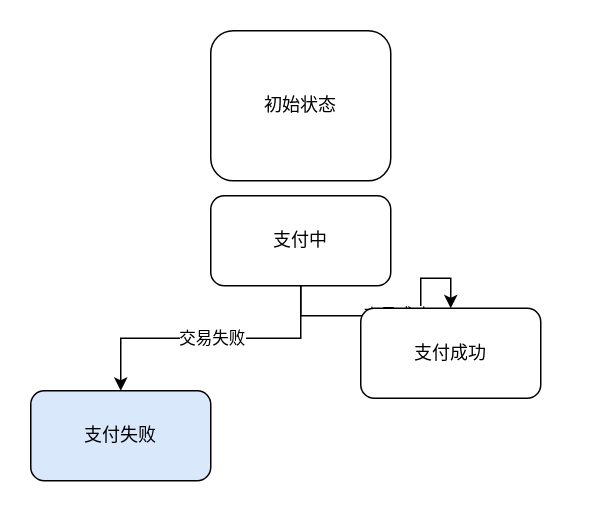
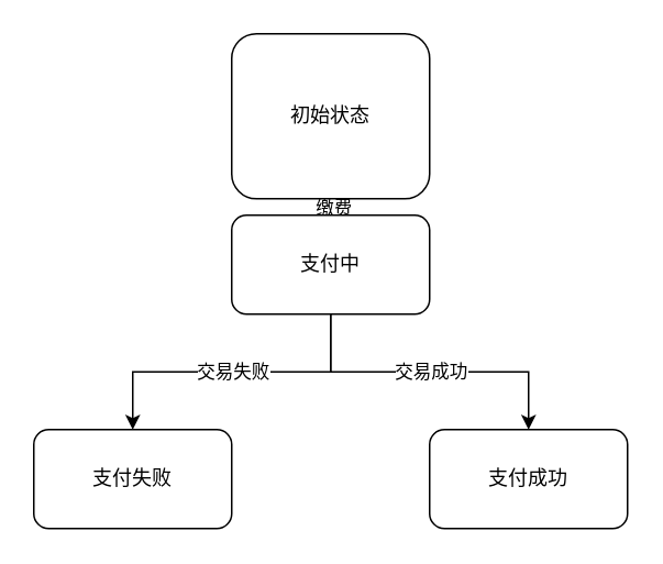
+ <mxCell id="2" style="edgeStyle=orthogonalEdgeStyle;rounded=0;orthogonalLoop=1;jettySize=auto;html=1;exitX=0.5;exitY=1;exitDx=0;exitDy=0;entryX=0.5;entryY=0;entryDx=0;entryDy=0;" edge="1" parent="1" source="4" target="9"><mxGeometry relative="1" as="geometry" /></mxCell>
+ <mxCell id="3" value="缴费" style="edgeLabel;html=1;align=center;verticalAlign=middle;resizable=0;points=[];" vertex="1" connectable="0" parent="2"><mxGeometry x="0.04" y="1" relative="1" as="geometry"><mxPoint as="offset" /></mxGeometry></mxCell>
- <mxCell id="10" value="支付成功" style="rounded=1;whiteSpace=wrap;html=1;" vertex="1" parent="1"><mxGeometry x="240" y="205" width="120" height="60" as="geometry" /></mxCell>
+ <mxCell id="10" value="支付成功" style="rounded=1;whiteSpace=wrap;html=1;" vertex="1" parent="1"><mxGeometry x="260" y="260" width="120" height="60" as="geometry" /></mxCell>
- <mxCell id="11" value="支付失败" style="rounded=1;whiteSpace=wrap;html=1;fillColor=#dae8fc;" vertex="1" parent="1"><mxGeometry x="20" y="260" width="120" height="60" as="geometry" /></mxCell>
+ <mxCell id="11" value="支付失败" style="rounded=1;whiteSpace=wrap;html=1;" vertex="1" parent="1"><mxGeometry x="20" y="260" width="120" height="60" as="geometry" /></mxCell>
